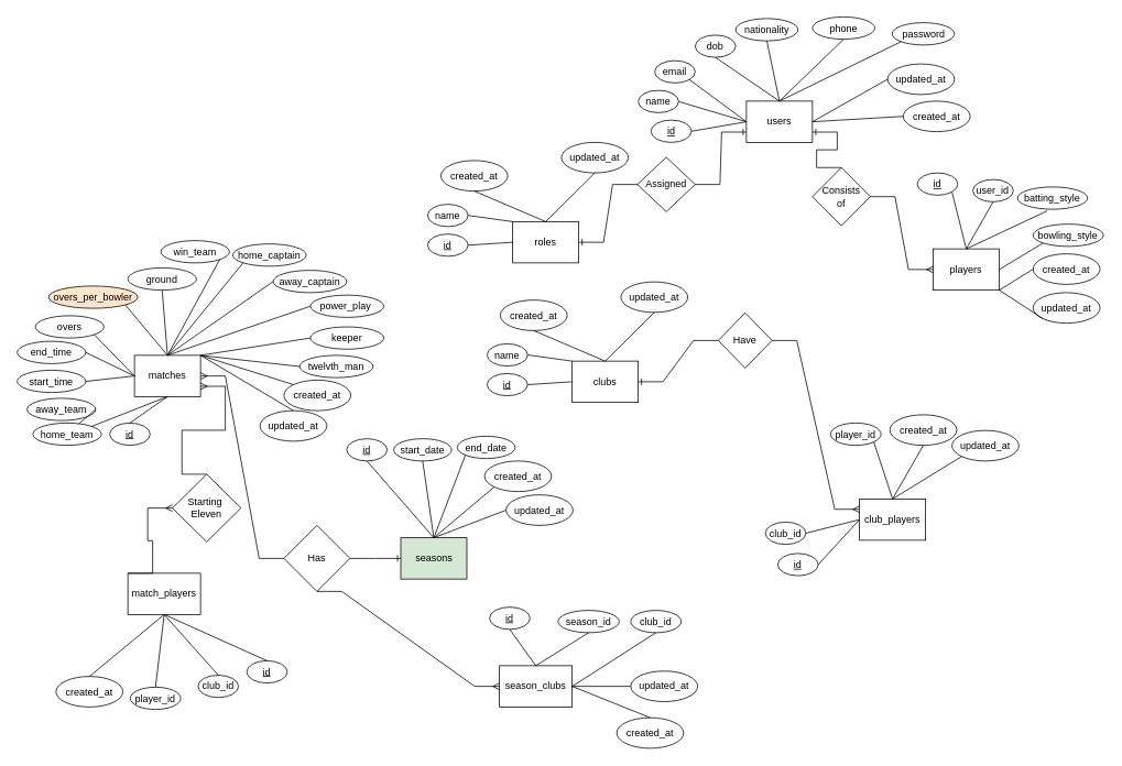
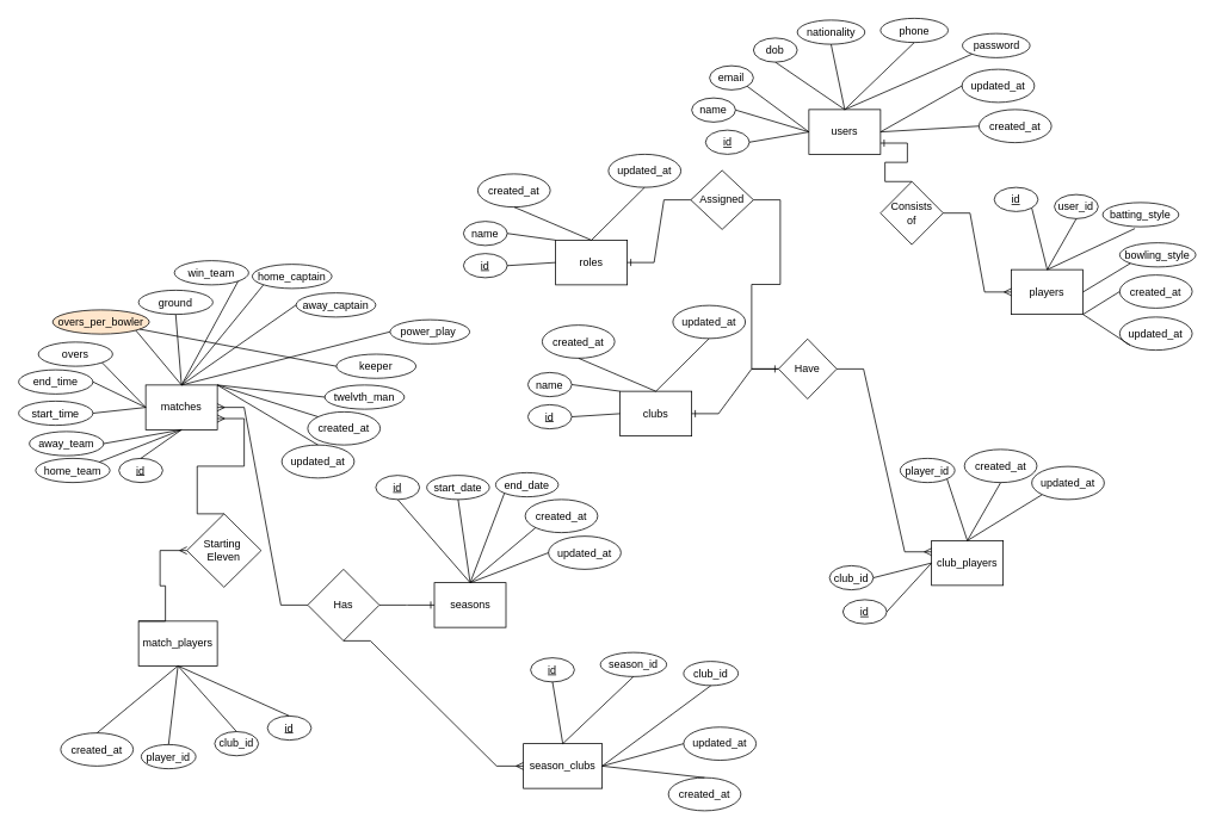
- <mxCell id="24" value="password" style="ellipse;whiteSpace=wrap;html=1;" parent="1" vertex="1"><mxGeometry x="1079.5" y="27" width="75.5" height="27" as="geometry" /></mxCell>
+ <mxCell id="24" value="password" style="ellipse;whiteSpace=wrap;html=1;" parent="1" vertex="1"><mxGeometry x="1074.5" y="37" width="75.5" height="27" as="geometry" /></mxCell>
- <mxCell id="115" value="" style="edgeStyle=entityRelationEdgeStyle;fontSize=12;html=1;endArrow=ERone;endFill=1;rounded=0;entryX=0;entryY=0.75;entryDx=0;entryDy=0;exitX=1;exitY=0.5;exitDx=0;exitDy=0;" parent="1" source="114" target="12" edge="1"><mxGeometry width="100" height="100" relative="1" as="geometry"><mxPoint x="829" y="313" as="sourcePoint" /><mxPoint x="929" y="213" as="targetPoint" /></mxGeometry></mxCell>
+ <mxCell id="115" value="" style="edgeStyle=entityRelationEdgeStyle;fontSize=12;html=1;endArrow=ERone;endFill=1;rounded=0;exitX=1;exitY=0.5;exitDx=0;exitDy=0;" parent="1" source="114" target="117" edge="1"><mxGeometry width="100" height="100" relative="1" as="geometry"><mxPoint x="829" y="313" as="sourcePoint" /><mxPoint x="929" y="213" as="targetPoint" /></mxGeometry></mxCell>
- <mxCell id="54" value="power_play&amp;nbsp;" style="ellipse;whiteSpace=wrap;html=1;" parent="1" vertex="1"><mxGeometry x="375" y="357" width="89" height="27" as="geometry" /></mxCell>
+ <mxCell id="54" value="power_play&amp;nbsp;" style="ellipse;whiteSpace=wrap;html=1;" parent="1" vertex="1"><mxGeometry x="435" y="357" width="89" height="27" as="geometry" /></mxCell>
- <mxCell id="70" value="" style="endArrow=none;html=1;rounded=0;exitX=0;exitY=0.5;exitDx=0;exitDy=0;entryX=1;entryY=0;entryDx=0;entryDy=0;" parent="1" source="53" target="3" edge="1"><mxGeometry width="50" height="50" relative="1" as="geometry"><mxPoint x="193" y="552" as="sourcePoint" /><mxPoint x="252" y="545" as="targetPoint" /></mxGeometry></mxCell>
+ <mxCell id="70" value="" style="endArrow=none;html=1;rounded=0;exitX=0;exitY=0.5;exitDx=0;exitDy=0;" parent="1" source="53" target="45" edge="1"><mxGeometry width="50" height="50" relative="1" as="geometry"><mxPoint x="193" y="552" as="sourcePoint" /><mxPoint x="252" y="545" as="targetPoint" /></mxGeometry></mxCell>
- <mxCell id="60" value="" style="endArrow=none;html=1;rounded=0;exitX=1;exitY=0.5;exitDx=0;exitDy=0;" parent="1" source="44" target="43" edge="1"><mxGeometry width="50" height="50" relative="1" as="geometry"><mxPoint x="136" y="380" as="sourcePoint" /><mxPoint x="186" y="330" as="targetPoint" /></mxGeometry></mxCell>
+ <mxCell id="60" value="" style="endArrow=none;html=1;rounded=0;exitX=1;exitY=0.5;exitDx=0;exitDy=0;entryX=0.5;entryY=1;entryDx=0;entryDy=0;" parent="1" source="44" target="3" edge="1"><mxGeometry width="50" height="50" relative="1" as="geometry"><mxPoint x="136" y="380" as="sourcePoint" /><mxPoint x="186" y="330" as="targetPoint" /></mxGeometry></mxCell>
- <mxCell id="103" value="seasons" style="rounded=0;whiteSpace=wrap;html=1;fillColor=#d5e8d4;" parent="1" vertex="1"><mxGeometry x="484.5" y="651" width="80" height="50" as="geometry" /></mxCell>
+ <mxCell id="103" value="seasons" style="rounded=0;whiteSpace=wrap;html=1;" parent="1" vertex="1"><mxGeometry x="484.5" y="651" width="80" height="50" as="geometry" /></mxCell>
- <mxCell id="94" value="season_id" style="ellipse;whiteSpace=wrap;html=1;direction=east;" parent="1" vertex="1"><mxGeometry x="675" y="739" width="74" height="27" as="geometry" /></mxCell>
+ <mxCell id="94" value="season_id" style="ellipse;whiteSpace=wrap;html=1;direction=east;" parent="1" vertex="1"><mxGeometry x="670" y="729" width="74" height="27" as="geometry" /></mxCell>
- <mxCell id="92" value="season_clubs" style="rounded=0;whiteSpace=wrap;html=1;direction=east;" parent="1" vertex="1"><mxGeometry x="604" y="806" width="88" height="50" as="geometry" /></mxCell>
+ <mxCell id="92" value="season_clubs" style="rounded=0;whiteSpace=wrap;html=1;direction=east;" parent="1" vertex="1"><mxGeometry x="584" y="831" width="88" height="50" as="geometry" /></mxCell>
